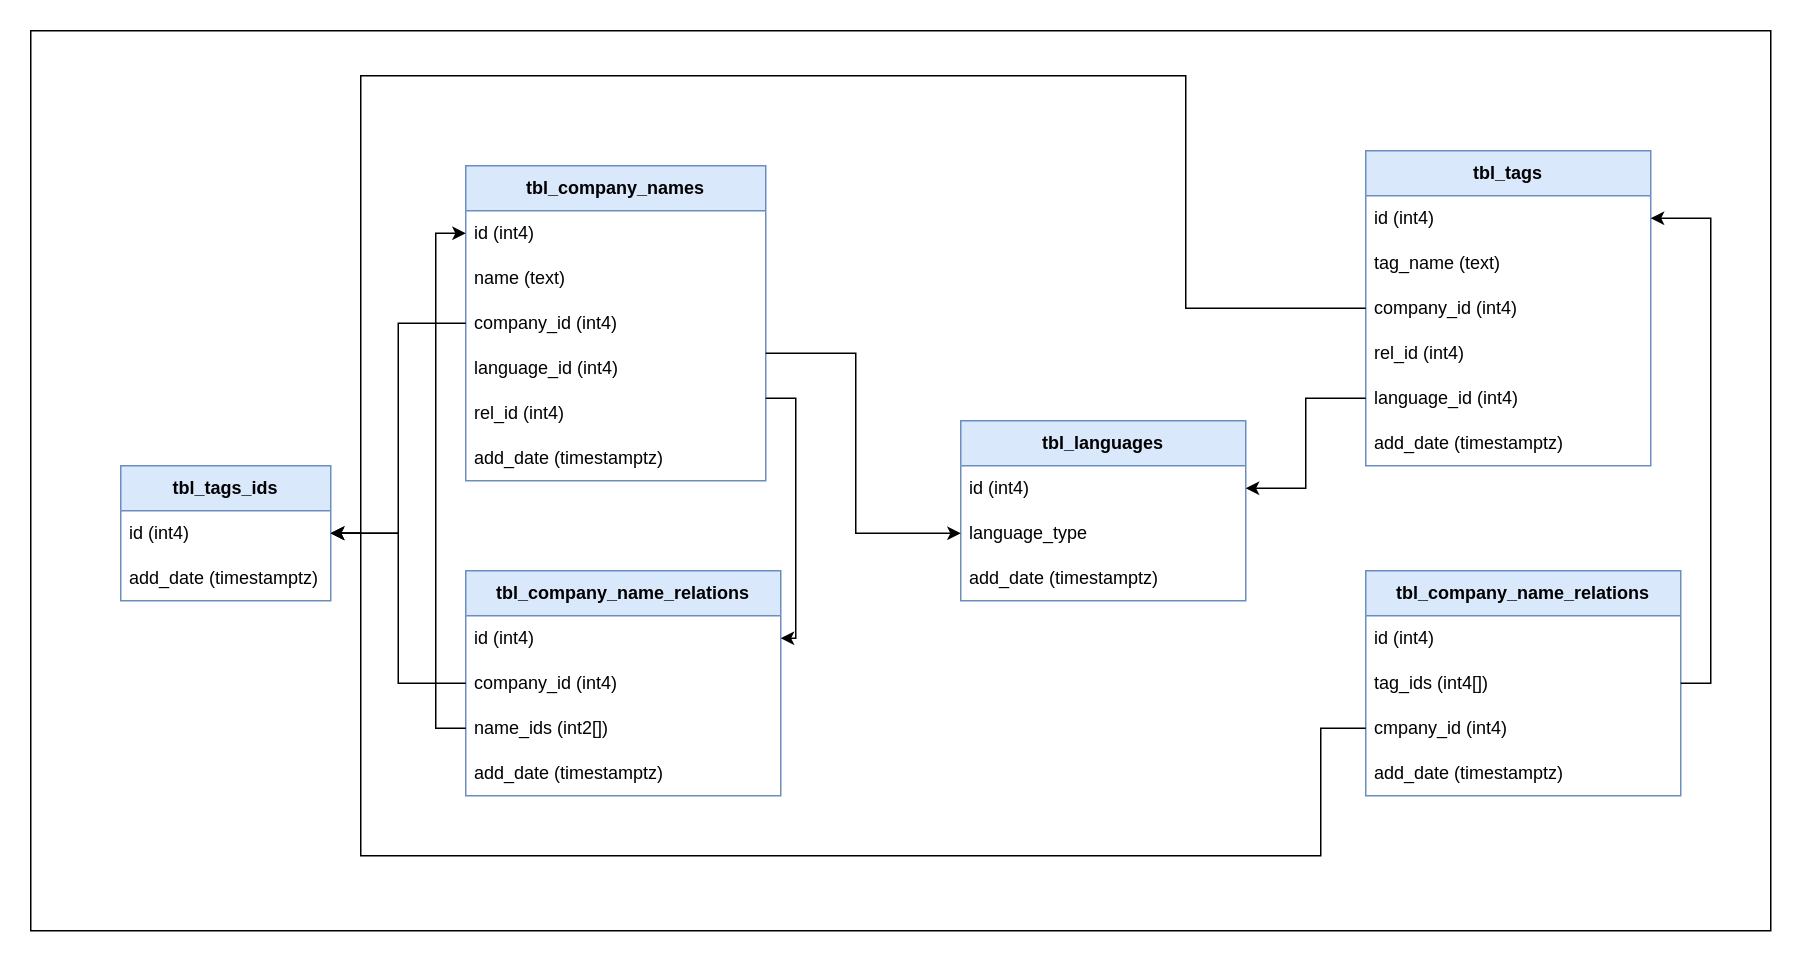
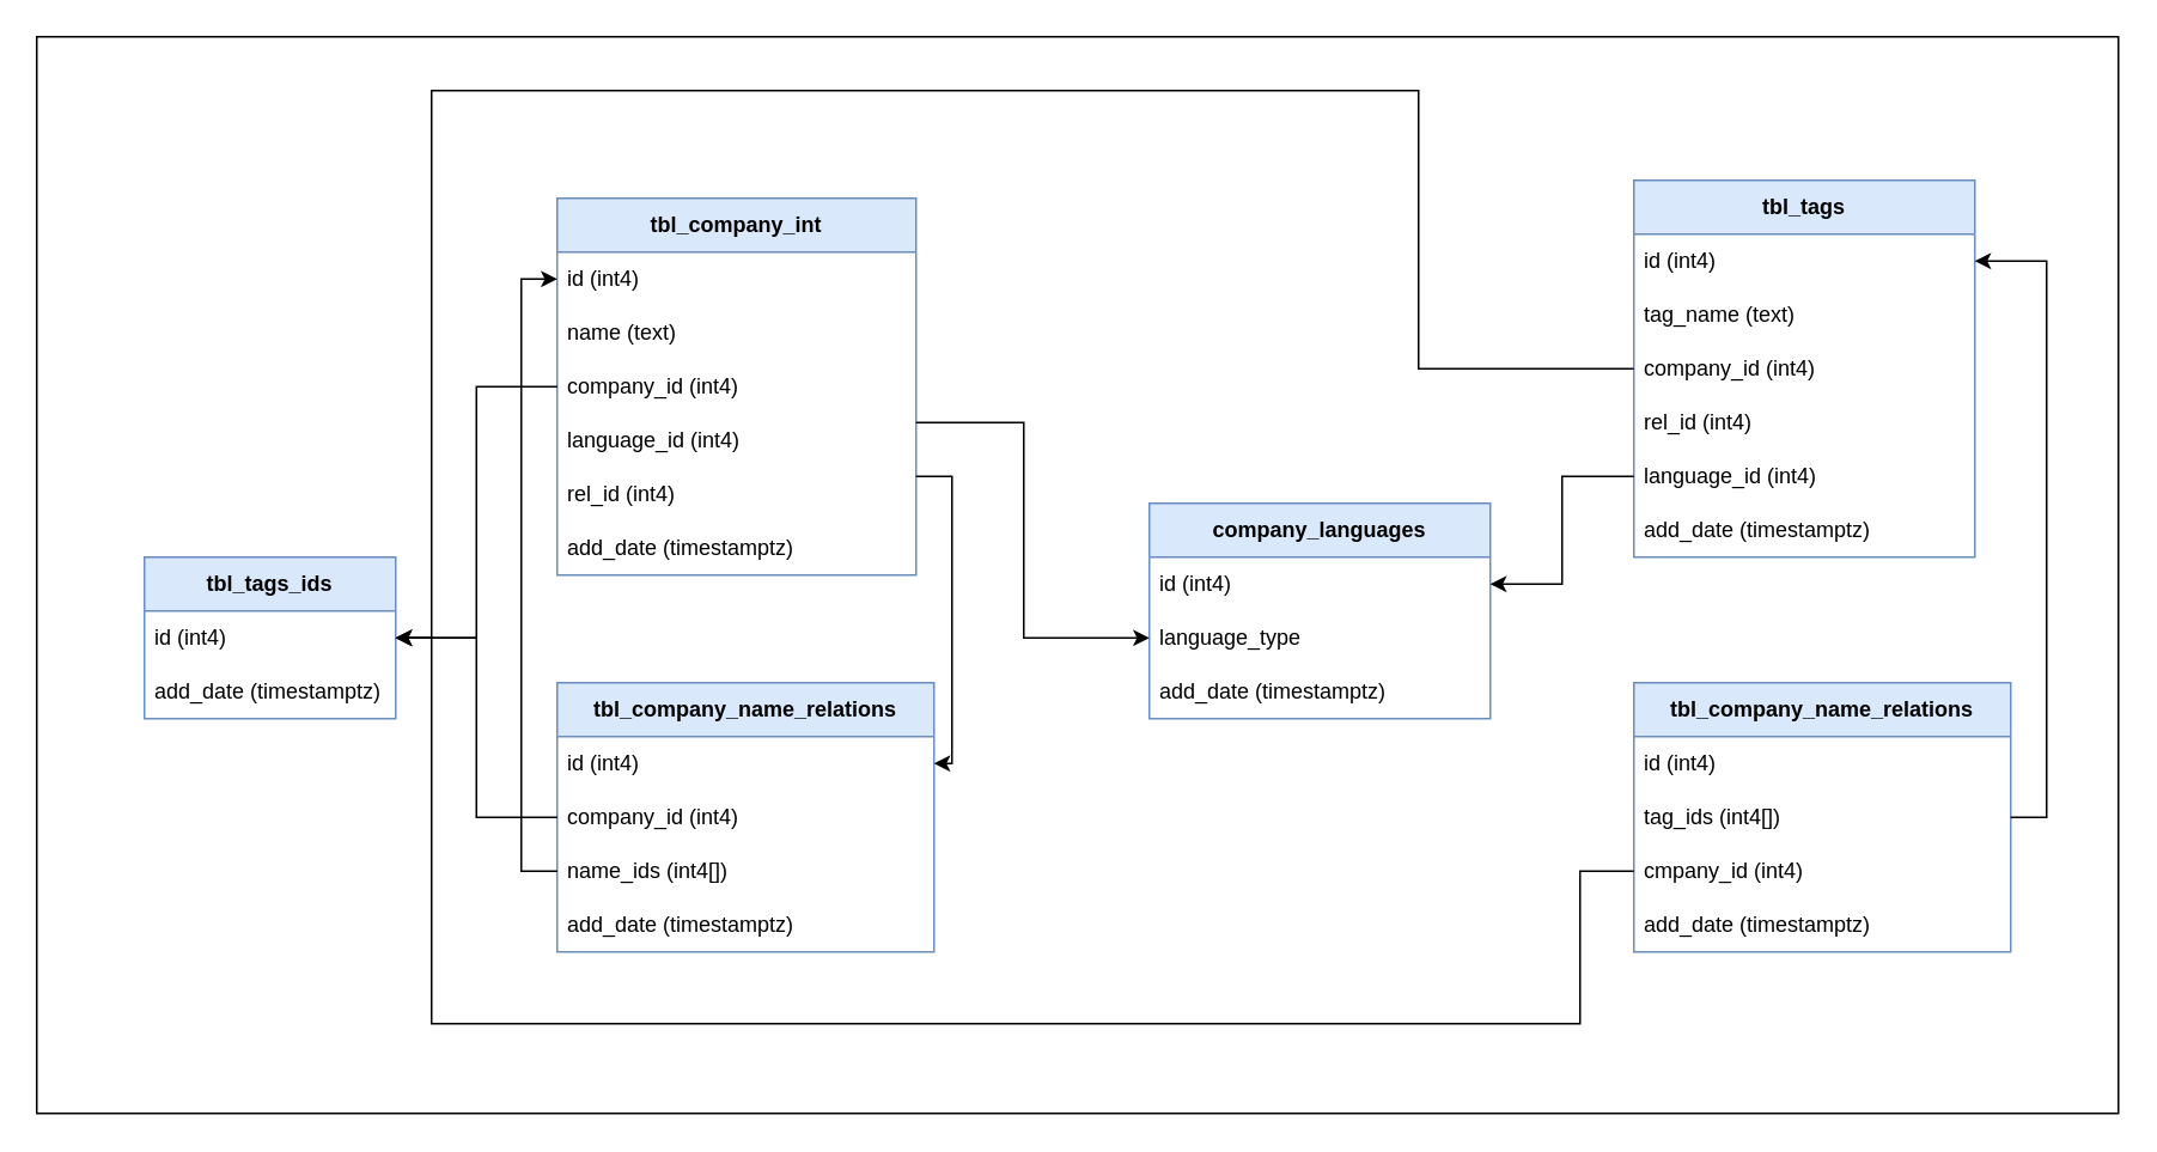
- <mxCell id="7" value="&lt;b&gt;tbl_company_names&lt;/b&gt;" style="swimlane;fontStyle=0;childLayout=stackLayout;horizontal=1;startSize=30;horizontalStack=0;resizeParent=1;resizeParentMax=0;resizeLast=0;collapsible=1;marginBottom=0;whiteSpace=wrap;html=1;fillColor=#dae8fc;strokeColor=#6c8ebf;" vertex="1" parent="3"><mxGeometry x="230" y="60" width="200" height="210" as="geometry" /></mxCell>
+ <mxCell id="7" value="&lt;b&gt;tbl_company_int&lt;/b&gt;" style="swimlane;fontStyle=0;childLayout=stackLayout;horizontal=1;startSize=30;horizontalStack=0;resizeParent=1;resizeParentMax=0;resizeLast=0;collapsible=1;marginBottom=0;whiteSpace=wrap;html=1;fillColor=#dae8fc;strokeColor=#6c8ebf;" vertex="1" parent="3"><mxGeometry x="230" y="60" width="200" height="210" as="geometry" /></mxCell>
- <mxCell id="23" value="&lt;b&gt;tbl_languages&lt;/b&gt;" style="swimlane;fontStyle=0;childLayout=stackLayout;horizontal=1;startSize=30;horizontalStack=0;resizeParent=1;resizeParentMax=0;resizeLast=0;collapsible=1;marginBottom=0;whiteSpace=wrap;html=1;fillColor=#dae8fc;strokeColor=#6c8ebf;" vertex="1" parent="3"><mxGeometry x="560" y="230" width="190" height="120" as="geometry" /></mxCell>
+ <mxCell id="23" value="&lt;b&gt;company_languages&lt;/b&gt;" style="swimlane;fontStyle=0;childLayout=stackLayout;horizontal=1;startSize=30;horizontalStack=0;resizeParent=1;resizeParentMax=0;resizeLast=0;collapsible=1;marginBottom=0;whiteSpace=wrap;html=1;fillColor=#dae8fc;strokeColor=#6c8ebf;" vertex="1" parent="3"><mxGeometry x="560" y="230" width="190" height="120" as="geometry" /></mxCell>
- <mxCell id="17" value="name_ids (int2[])" style="text;strokeColor=none;fillColor=none;align=left;verticalAlign=middle;spacingLeft=4;spacingRight=4;overflow=hidden;points=[[0,0.5],[1,0.5]];portConstraint=eastwest;rotatable=0;whiteSpace=wrap;html=1;" vertex="1" parent="14"><mxGeometry y="90" width="210" height="30" as="geometry" /></mxCell>
+ <mxCell id="17" value="name_ids (int4[])" style="text;strokeColor=none;fillColor=none;align=left;verticalAlign=middle;spacingLeft=4;spacingRight=4;overflow=hidden;points=[[0,0.5],[1,0.5]];portConstraint=eastwest;rotatable=0;whiteSpace=wrap;html=1;" vertex="1" parent="14"><mxGeometry y="90" width="210" height="30" as="geometry" /></mxCell>
